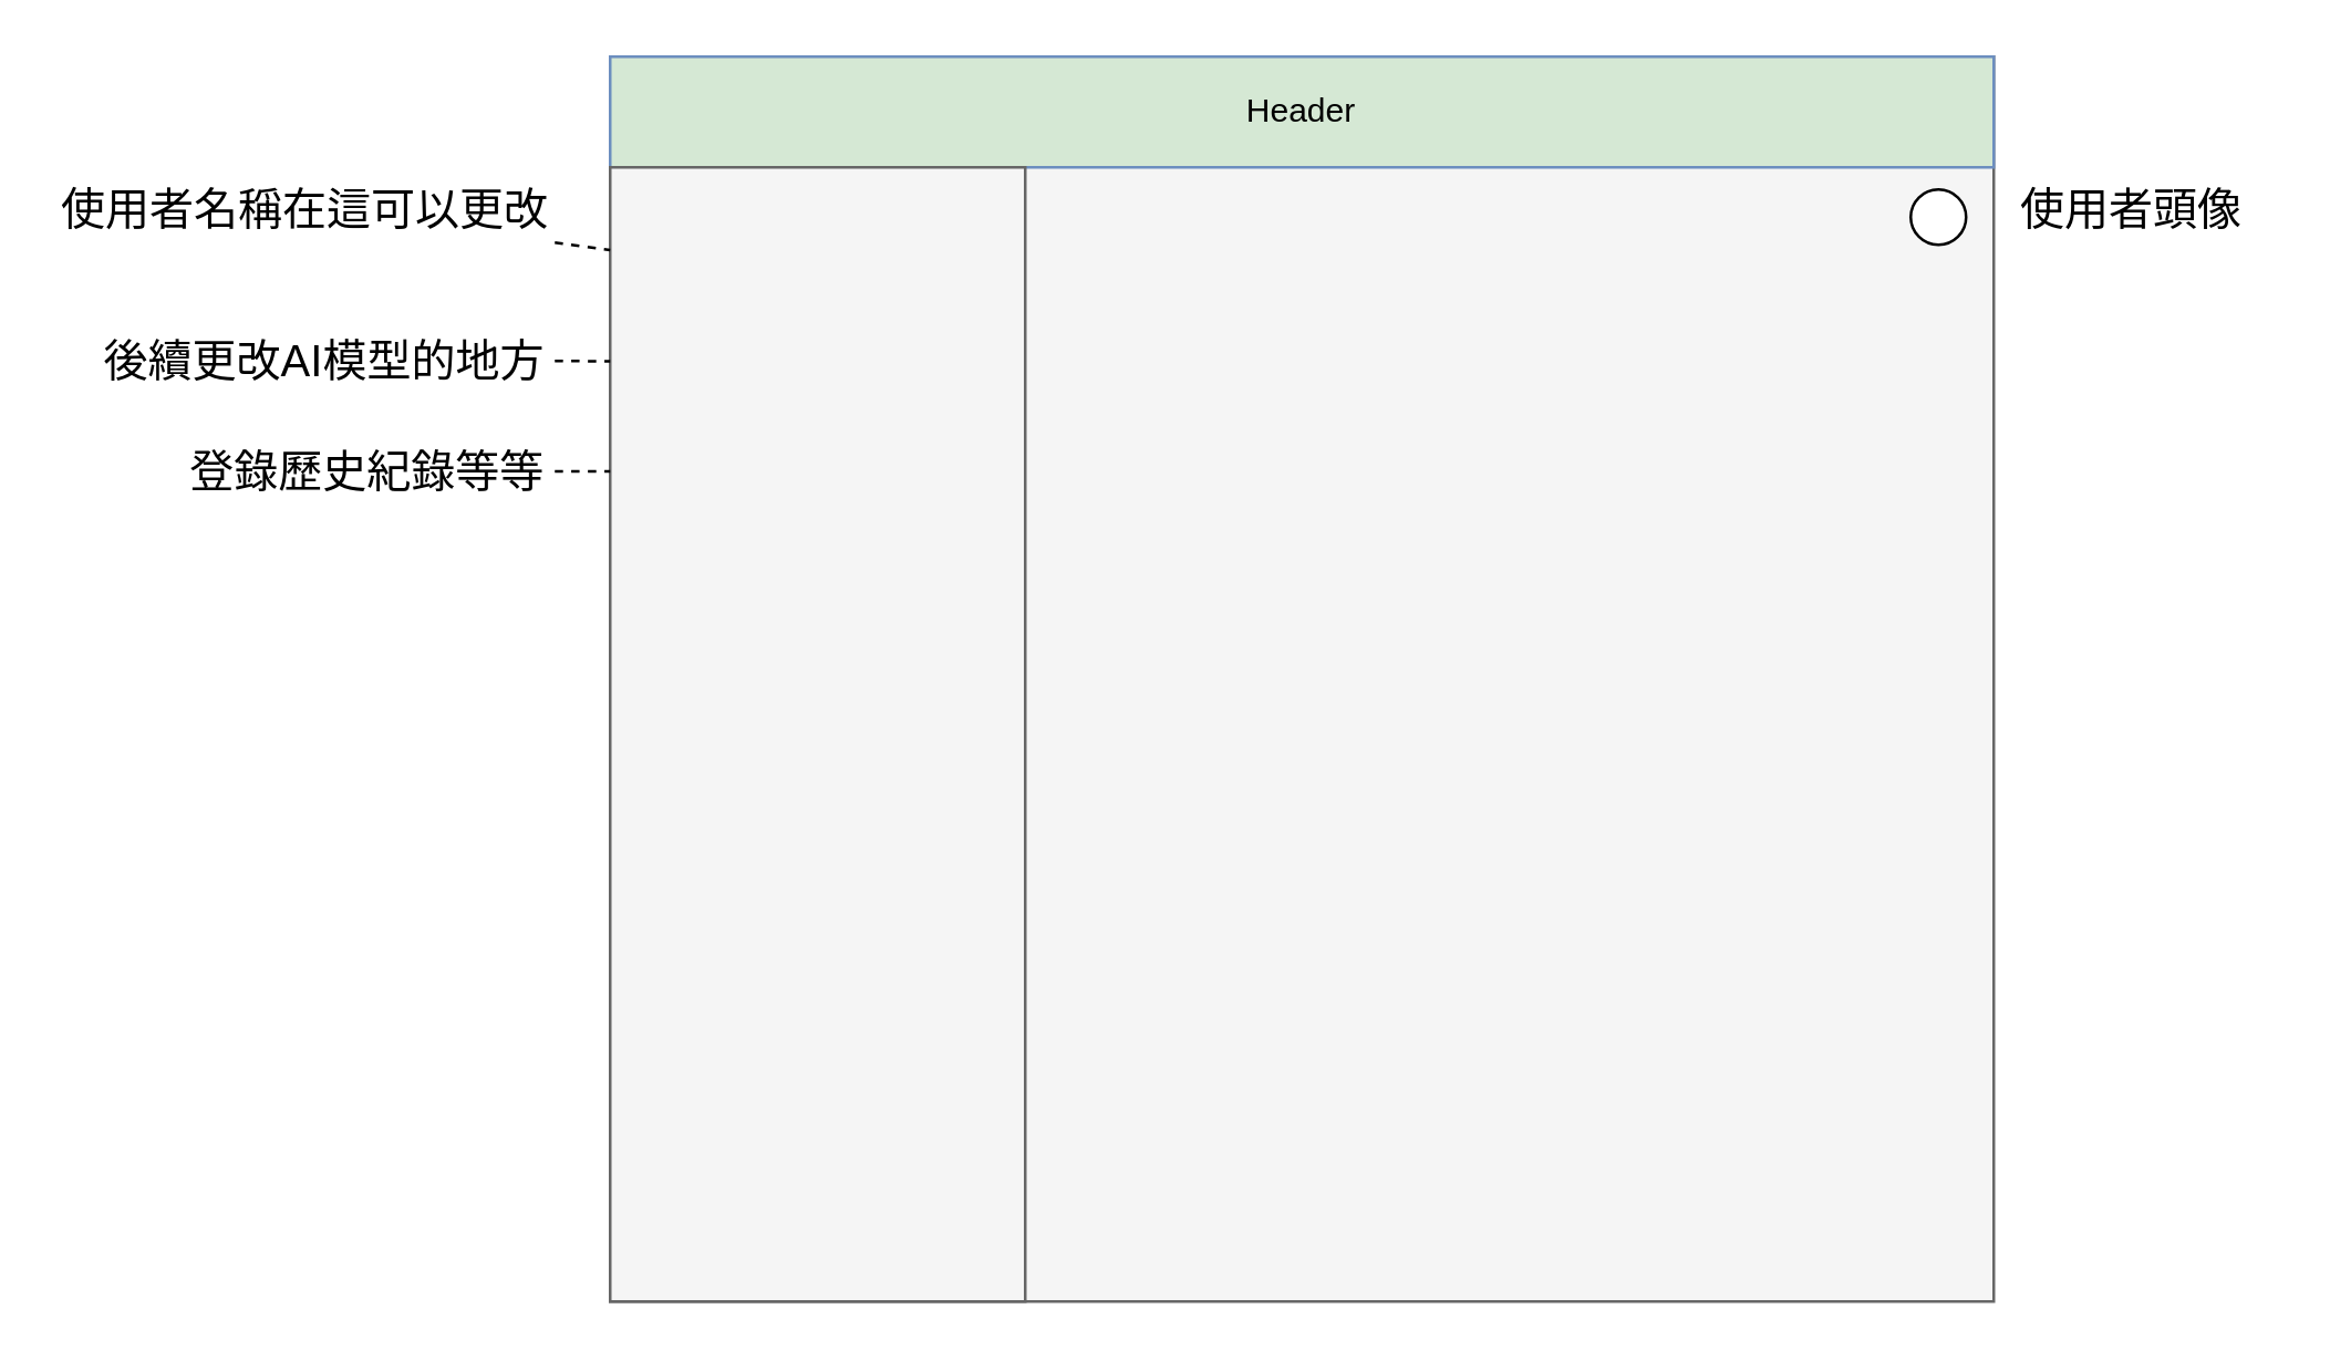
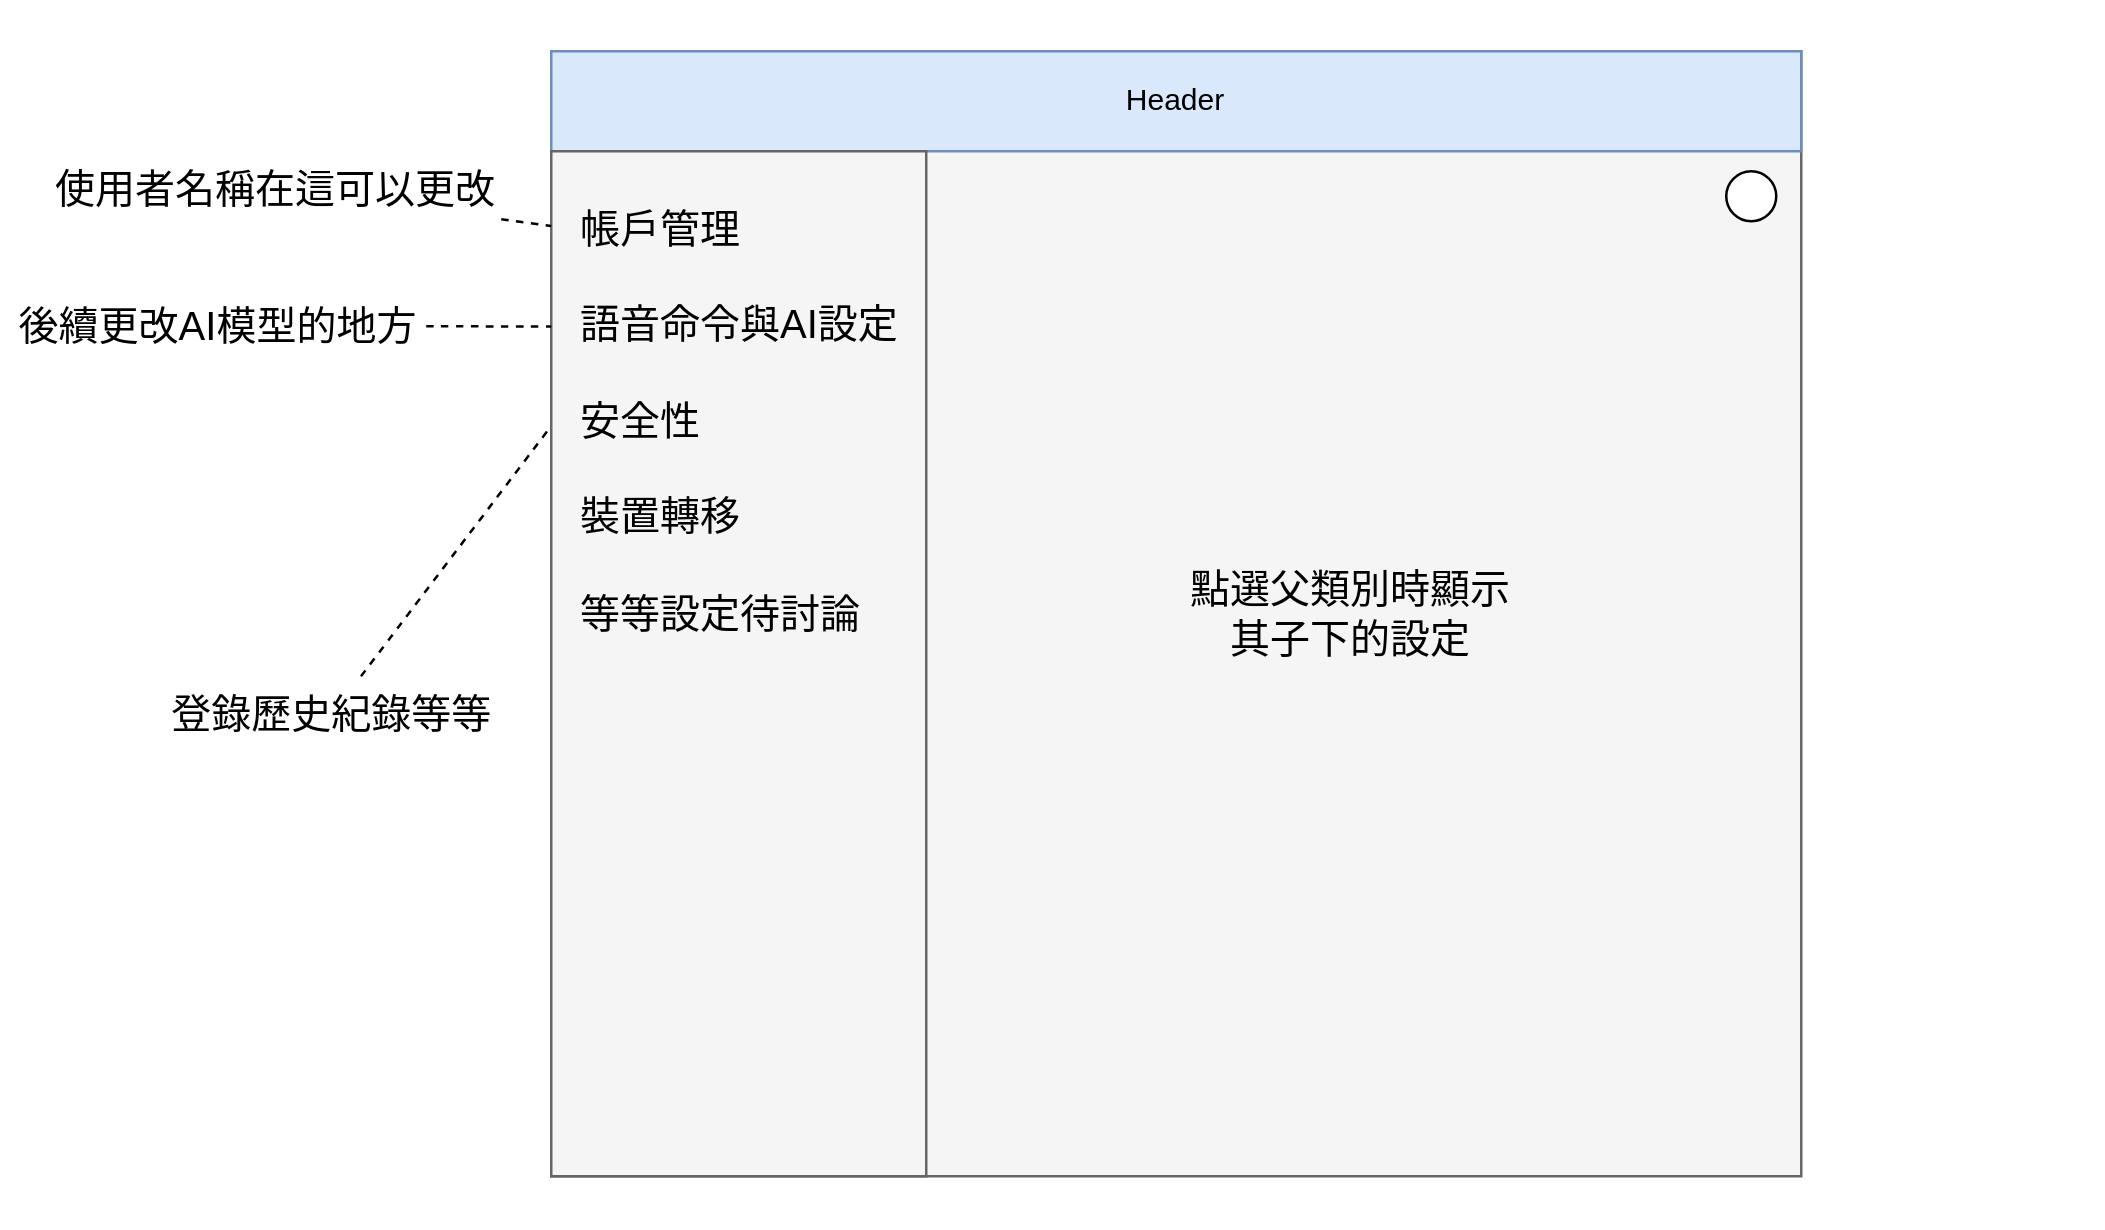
- <mxCell id="3" value="Header" style="rounded=0;whiteSpace=wrap;html=1;fillColor=#d5e8d4;strokeColor=#6c8ebf;" parent="1" vertex="1"><mxGeometry x="220" y="20" width="500" height="40" as="geometry" /></mxCell>
+ <mxCell id="3" value="Header" style="rounded=0;whiteSpace=wrap;html=1;fillColor=#dae8fc;strokeColor=#6c8ebf;" parent="1" vertex="1"><mxGeometry x="220" y="20" width="500" height="40" as="geometry" /></mxCell>
- <mxCell id="14" value="使用者頭像" style="text;strokeColor=none;fillColor=none;html=1;align=center;verticalAlign=middle;whiteSpace=wrap;rounded=0;fontSize=16;" parent="1" vertex="1"><mxGeometry x="720" y="60" width="100" height="30" as="geometry" /></mxCell>
- <mxCell id="7" value="後續更改AI模型的地方" style="text;strokeColor=none;fillColor=none;html=1;align=center;verticalAlign=middle;whiteSpace=wrap;rounded=0;fontSize=16;" parent="1" vertex="1"><mxGeometry x="34" y="115" width="166" height="30" as="geometry" /></mxCell>
+ <mxCell id="7" value="後續更改AI模型的地方" style="text;strokeColor=none;fillColor=none;html=1;align=center;verticalAlign=middle;whiteSpace=wrap;rounded=0;fontSize=16;" parent="1" vertex="1"><mxGeometry x="4" y="115" width="166" height="30" as="geometry" /></mxCell>
- <mxCell id="11" value="登錄歷史紀錄等等" style="text;strokeColor=none;fillColor=none;html=1;align=center;verticalAlign=middle;whiteSpace=wrap;rounded=0;fontSize=16;" parent="1" vertex="1"><mxGeometry x="65" y="155" width="135" height="30" as="geometry" /></mxCell>
+ <mxCell id="11" value="登錄歷史紀錄等等" style="text;strokeColor=none;fillColor=none;html=1;align=center;verticalAlign=middle;whiteSpace=wrap;rounded=0;fontSize=16;" parent="1" vertex="1"><mxGeometry x="65" y="270" width="135" height="30" as="geometry" /></mxCell>
+ <mxCell id="5" value="帳戶管理&lt;div&gt;&lt;br&gt;&lt;div&gt;語音命令與AI設定&lt;/div&gt;&lt;/div&gt;&lt;div&gt;&lt;br&gt;&lt;/div&gt;&lt;div&gt;安全性&lt;/div&gt;&lt;div&gt;&lt;br&gt;&lt;/div&gt;&lt;div&gt;裝置轉移&lt;br&gt;&lt;/div&gt;&lt;div&gt;&lt;br&gt;&lt;/div&gt;&lt;div&gt;等等設定待討論&lt;/div&gt;" style="text;strokeColor=none;fillColor=none;html=1;align=left;verticalAlign=top;whiteSpace=wrap;rounded=0;fontSize=16;labelPosition=center;verticalLabelPosition=middle;fontColor=default;" parent="1" vertex="1"><mxGeometry x="230" y="75" width="140" height="340" as="geometry" /></mxCell>
+ <mxCell id="6" value="點選父類別時顯示其子下的設定" style="text;strokeColor=none;fillColor=none;html=1;align=center;verticalAlign=middle;whiteSpace=wrap;rounded=0;fontSize=16;" parent="1" vertex="1"><mxGeometry x="470" y="230" width="140" height="30" as="geometry" /></mxCell>
